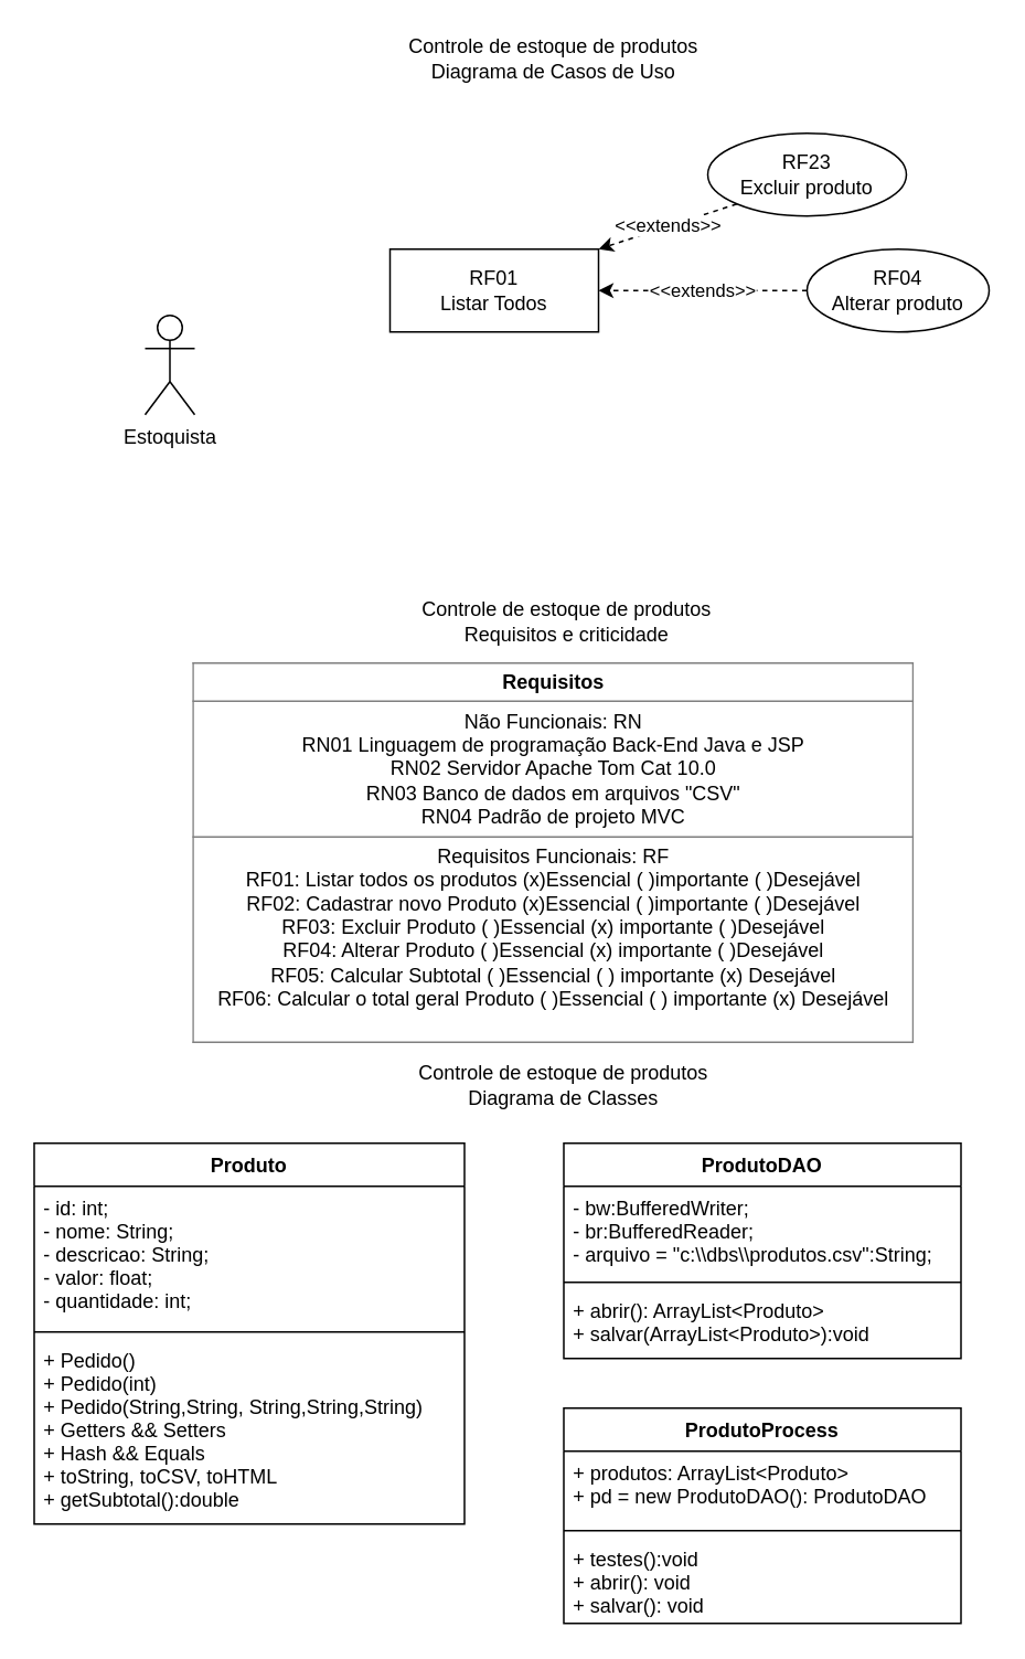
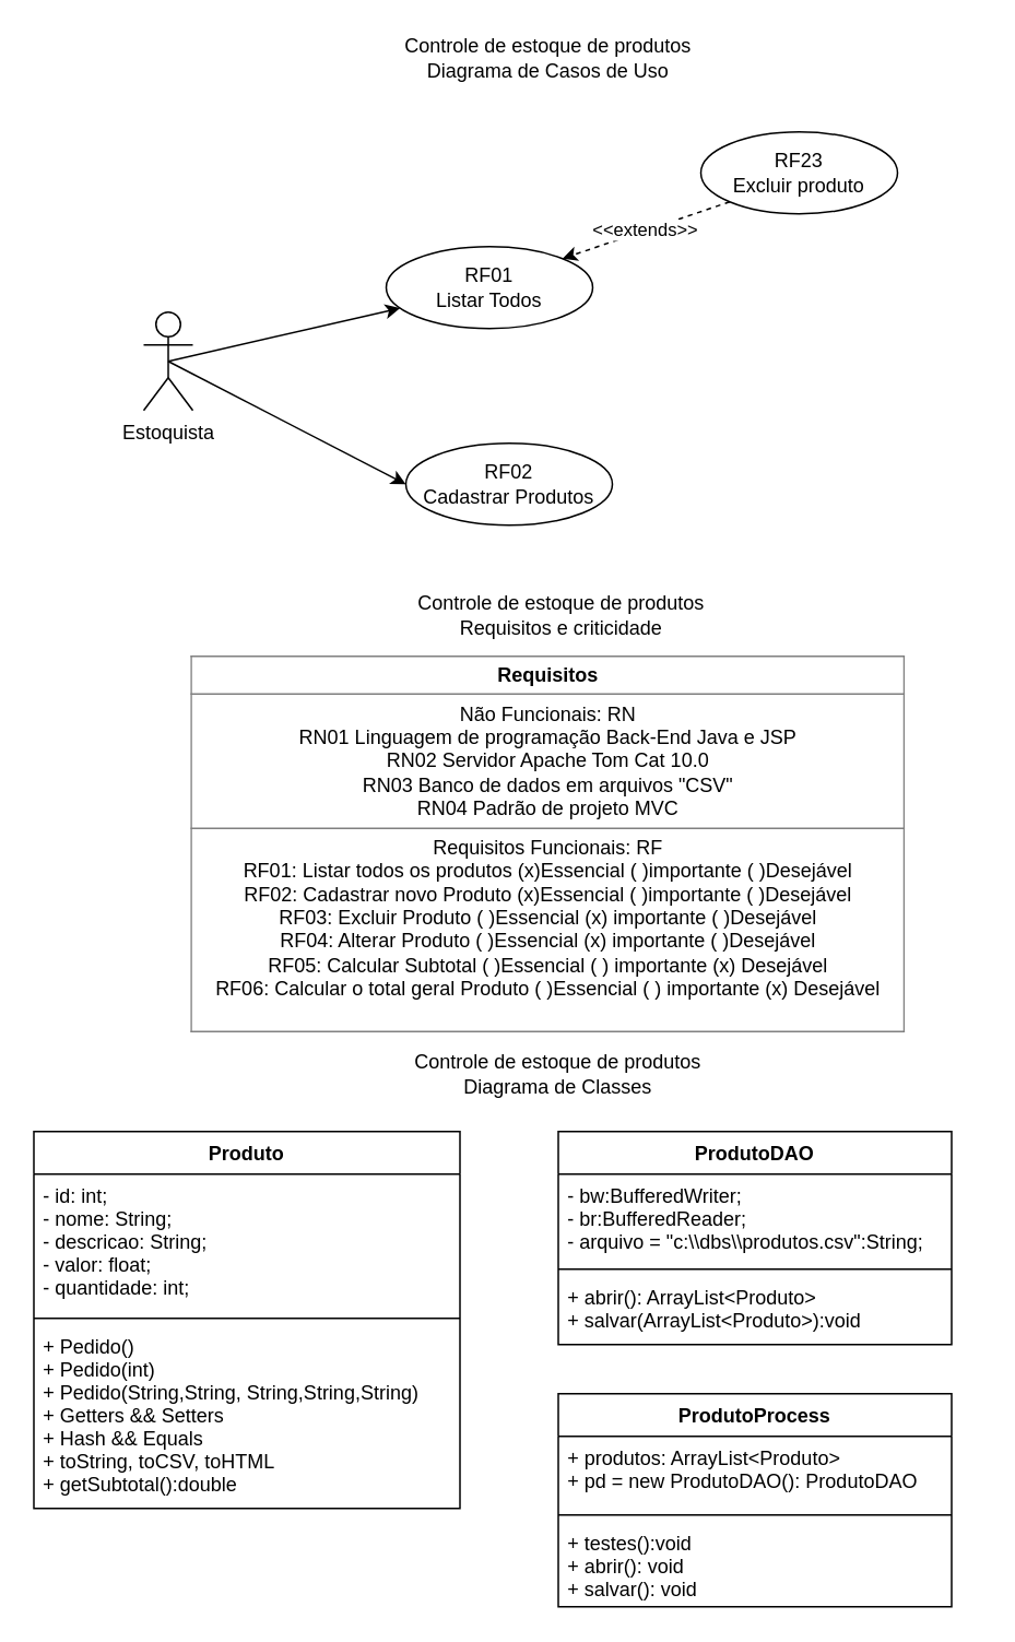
- <mxCell id="20" value="RF01&lt;br&gt;Listar Todos" style="whiteSpace=wrap;html=1;rounded=0;" vertex="1" parent="1"><mxGeometry x="235" y="150" width="126" height="50" as="geometry" /></mxCell>
+ <mxCell id="20" value="RF01&lt;br&gt;Listar Todos" style="ellipse;whiteSpace=wrap;html=1;" vertex="1" parent="1"><mxGeometry x="235" y="150" width="126" height="50" as="geometry" /></mxCell>
- <mxCell id="21" value="&amp;lt;&amp;lt;extends&amp;gt;&amp;gt;" style="edgeStyle=none;rounded=0;orthogonalLoop=1;jettySize=auto;html=1;exitX=0;exitY=0.5;exitDx=0;exitDy=0;entryX=1;entryY=0.5;entryDx=0;entryDy=0;dashed=1;" edge="1" parent="1" source="22" target="20"><mxGeometry relative="1" as="geometry" /></mxCell>
- <mxCell id="22" value="RF04&lt;br&gt;Alterar produto" style="ellipse;whiteSpace=wrap;html=1;" vertex="1" parent="1"><mxGeometry x="487" y="150" width="110" height="50" as="geometry" /></mxCell>
+ <mxCell id="16" style="rounded=0;orthogonalLoop=1;jettySize=auto;html=1;exitX=0.5;exitY=0.5;exitDx=0;exitDy=0;exitPerimeter=0;" edge="1" parent="1" source="18" target="20"><mxGeometry relative="1" as="geometry" /></mxCell>
+ <mxCell id="17" style="edgeStyle=none;rounded=0;orthogonalLoop=1;jettySize=auto;html=1;exitX=0.5;exitY=0.5;exitDx=0;exitDy=0;exitPerimeter=0;entryX=0;entryY=0.5;entryDx=0;entryDy=0;" edge="1" parent="1" source="18" target="19"><mxGeometry relative="1" as="geometry" /></mxCell>
+ <mxCell id="19" value="RF02&lt;br&gt;Cadastrar Produtos" style="ellipse;whiteSpace=wrap;html=1;" vertex="1" parent="1"><mxGeometry x="247" y="270" width="126" height="50" as="geometry" /></mxCell>
